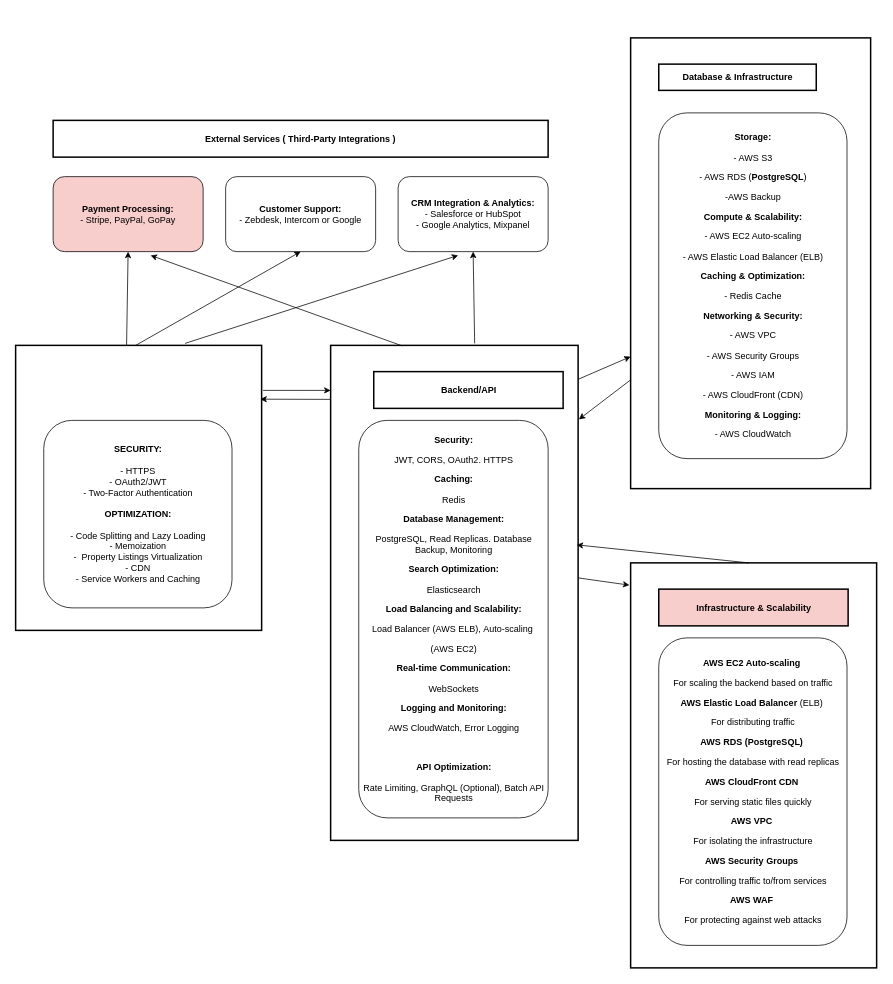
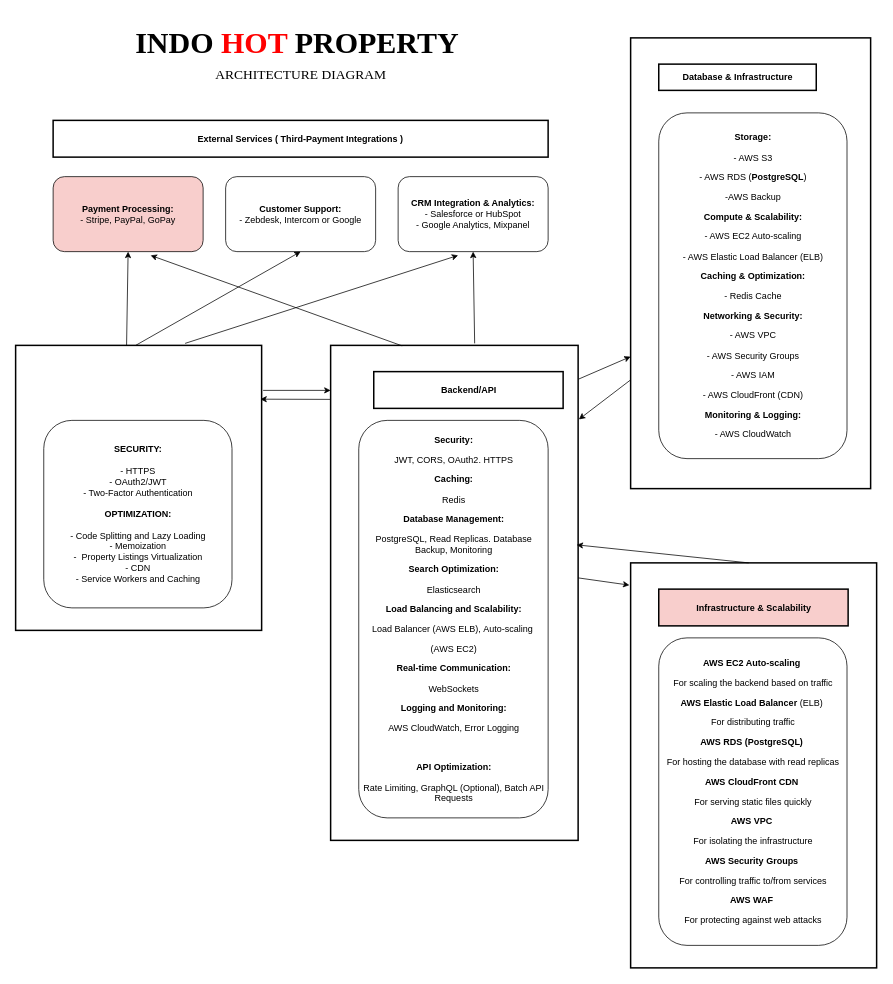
+ <mxCell id="33" value="&lt;h1 style=&quot;line-height: 20%; font-size: 40px;&quot;&gt;&lt;font style=&quot;font-size: 40px;&quot; face=&quot;Lucida Console&quot;&gt;INDO &lt;font style=&quot;font-size: 40px;&quot; color=&quot;#ff0000&quot;&gt;HOT&lt;/font&gt; PROPERTY&amp;nbsp;&lt;/font&gt;&lt;/h1&gt;&lt;h2&gt;&lt;font style=&quot;font-weight: normal; font-size: 18px;&quot; face=&quot;Lucida Console&quot;&gt;ARCHITECTURE DIAGRAM&lt;/font&gt;&lt;/h2&gt;" style="text;html=1;align=center;verticalAlign=middle;resizable=0;points=[];autosize=1;strokeColor=none;fillColor=none;" parent="1" vertex="1"><mxGeometry x="165" y="20" width="470" height="110" as="geometry" /></mxCell>
- <mxCell id="23" value="External Services ( Third-Party Integrations )" style="whiteSpace=wrap;strokeWidth=2;fontStyle=1" parent="1" vertex="1"><mxGeometry x="70" y="160" width="660" height="49" as="geometry" /></mxCell>
+ <mxCell id="23" value="External Services ( Third-Payment Integrations )" style="whiteSpace=wrap;strokeWidth=2;fontStyle=1" parent="1" vertex="1"><mxGeometry x="70" y="160" width="660" height="49" as="geometry" /></mxCell>
